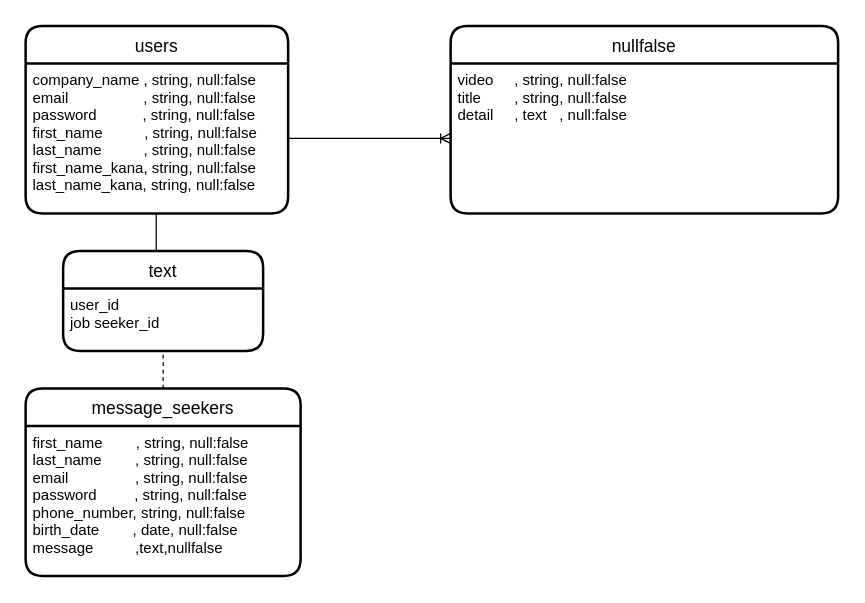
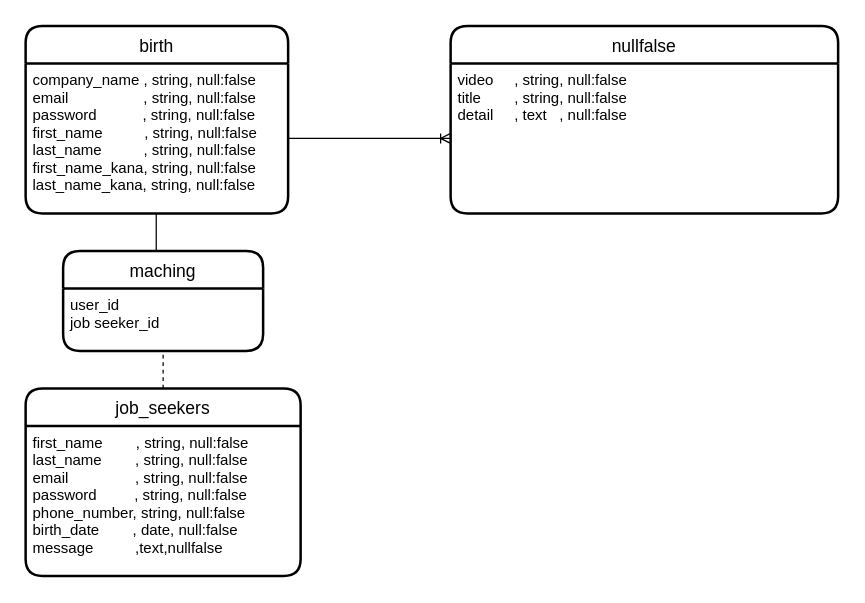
- <mxCell id="2" value="users" style="swimlane;childLayout=stackLayout;horizontal=1;startSize=30;horizontalStack=0;rounded=1;fontSize=14;fontStyle=0;strokeWidth=2;resizeParent=0;resizeLast=1;shadow=0;dashed=0;align=center;" vertex="1" parent="1"><mxGeometry x="20" y="20" width="210" height="150" as="geometry" /></mxCell>
+ <mxCell id="2" value="birth" style="swimlane;childLayout=stackLayout;horizontal=1;startSize=30;horizontalStack=0;rounded=1;fontSize=14;fontStyle=0;strokeWidth=2;resizeParent=0;resizeLast=1;shadow=0;dashed=0;align=center;" vertex="1" parent="1"><mxGeometry x="20" y="20" width="210" height="150" as="geometry" /></mxCell>
- <mxCell id="7" value="text" style="swimlane;childLayout=stackLayout;horizontal=1;startSize=30;horizontalStack=0;rounded=1;fontSize=14;fontStyle=0;strokeWidth=2;resizeParent=0;resizeLast=1;shadow=0;dashed=0;align=center;" vertex="1" parent="1"><mxGeometry x="50" y="200" width="160" height="80" as="geometry" /></mxCell>
+ <mxCell id="7" value="maching" style="swimlane;childLayout=stackLayout;horizontal=1;startSize=30;horizontalStack=0;rounded=1;fontSize=14;fontStyle=0;strokeWidth=2;resizeParent=0;resizeLast=1;shadow=0;dashed=0;align=center;" vertex="1" parent="1"><mxGeometry x="50" y="200" width="160" height="80" as="geometry" /></mxCell>
- <mxCell id="10" value="message_seekers" style="swimlane;childLayout=stackLayout;horizontal=1;startSize=30;horizontalStack=0;rounded=1;fontSize=14;fontStyle=0;strokeWidth=2;resizeParent=0;resizeLast=1;shadow=0;dashed=0;align=center;" vertex="1" parent="1"><mxGeometry x="20" y="310" width="220" height="150" as="geometry" /></mxCell>
+ <mxCell id="10" value="job_seekers" style="swimlane;childLayout=stackLayout;horizontal=1;startSize=30;horizontalStack=0;rounded=1;fontSize=14;fontStyle=0;strokeWidth=2;resizeParent=0;resizeLast=1;shadow=0;dashed=0;align=center;" vertex="1" parent="1"><mxGeometry x="20" y="310" width="220" height="150" as="geometry" /></mxCell>
